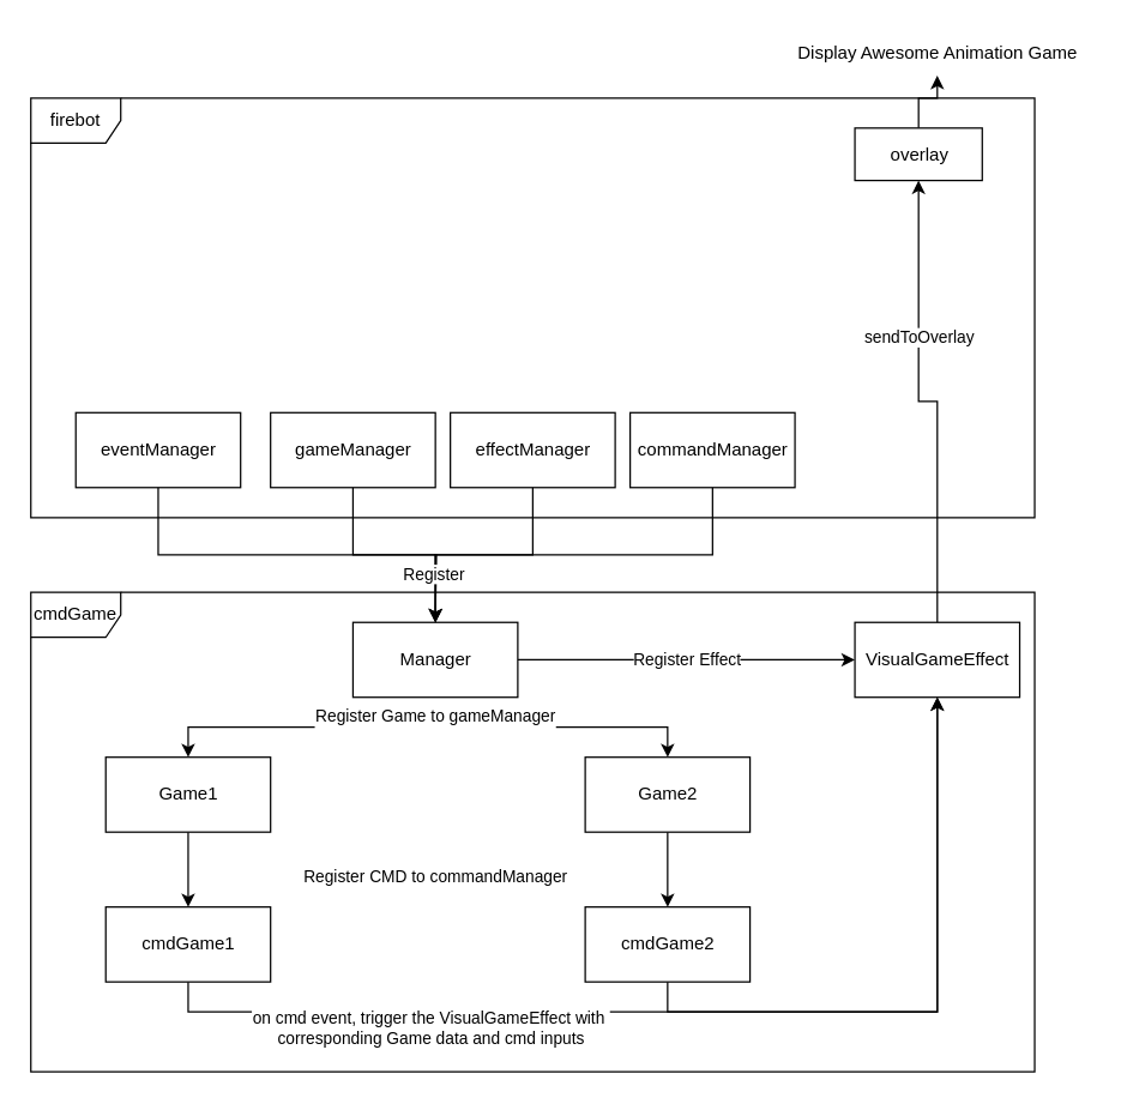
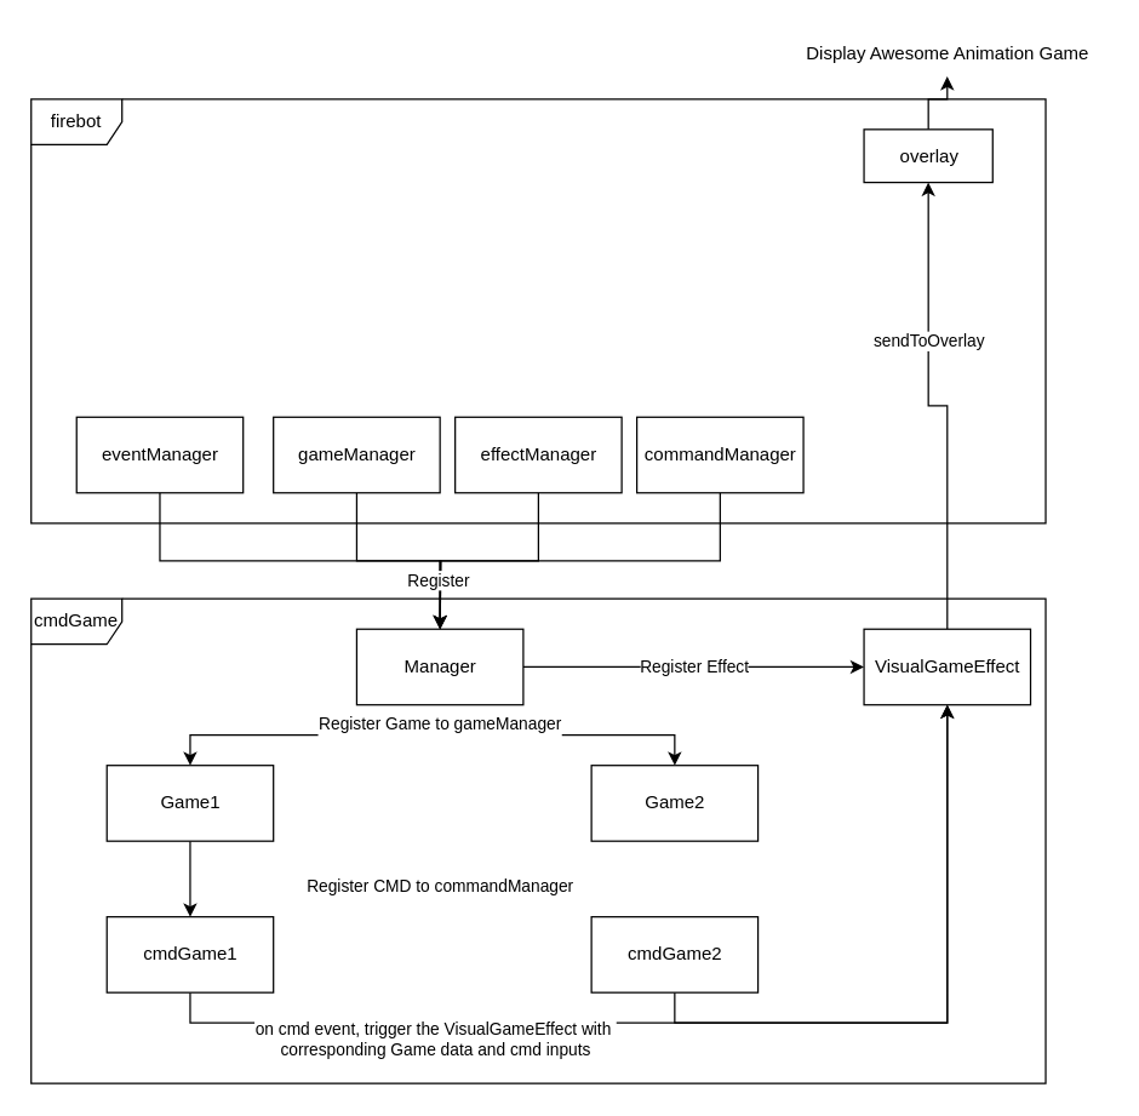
- <mxCell id="27" style="edgeStyle=orthogonalEdgeStyle;rounded=0;orthogonalLoop=1;jettySize=auto;html=1;exitX=0.5;exitY=1;exitDx=0;exitDy=0;entryX=0.5;entryY=0;entryDx=0;entryDy=0;" edge="1" parent="1" source="28" target="30"><mxGeometry relative="1" as="geometry" /></mxCell>
